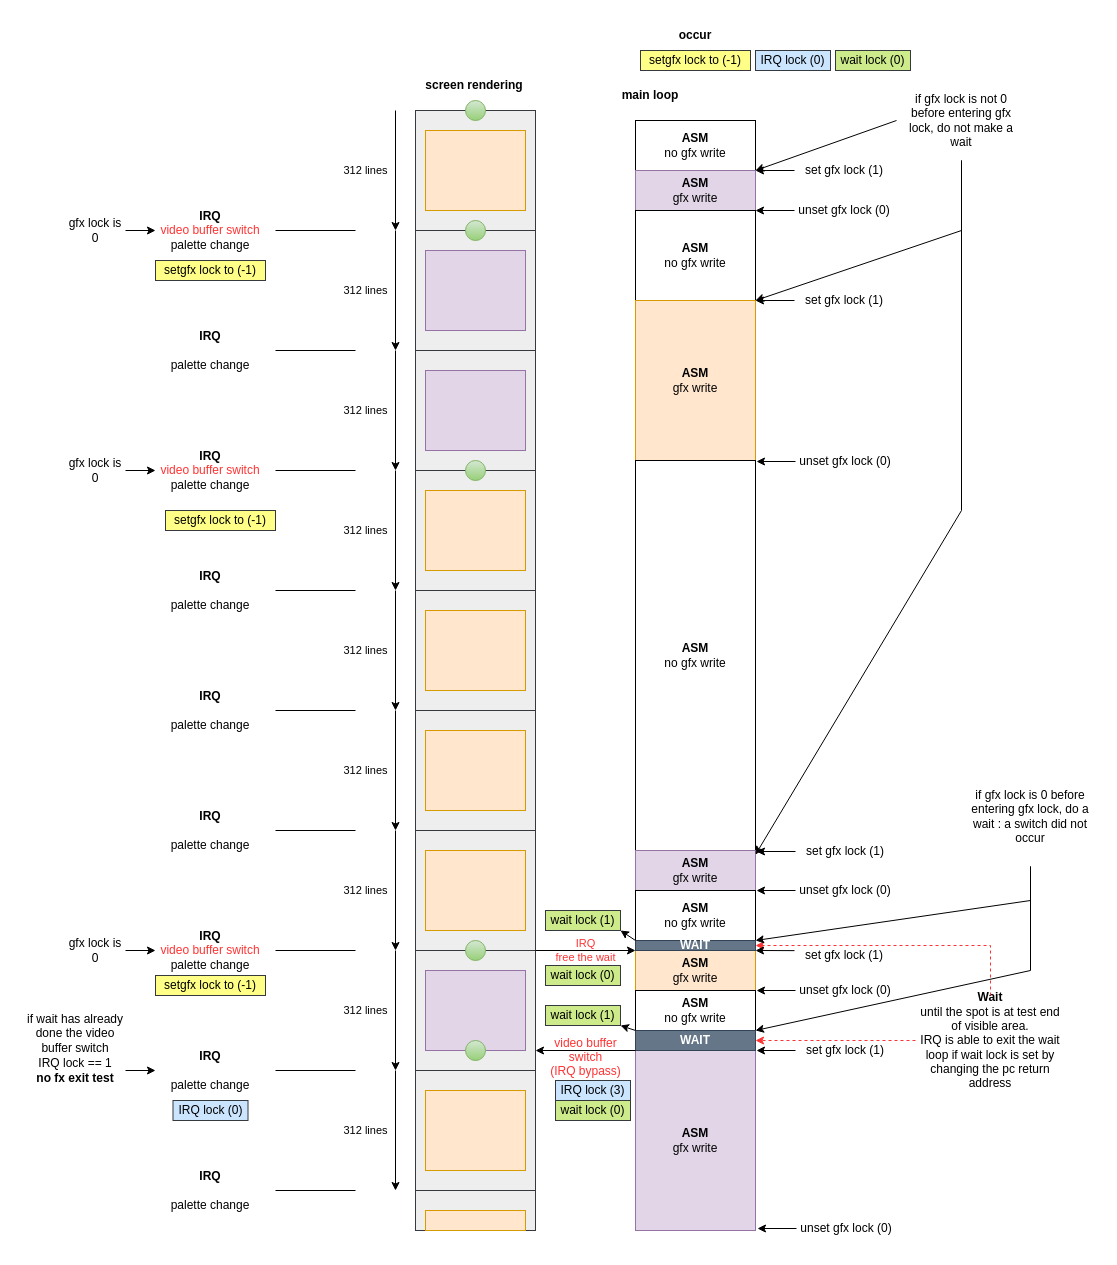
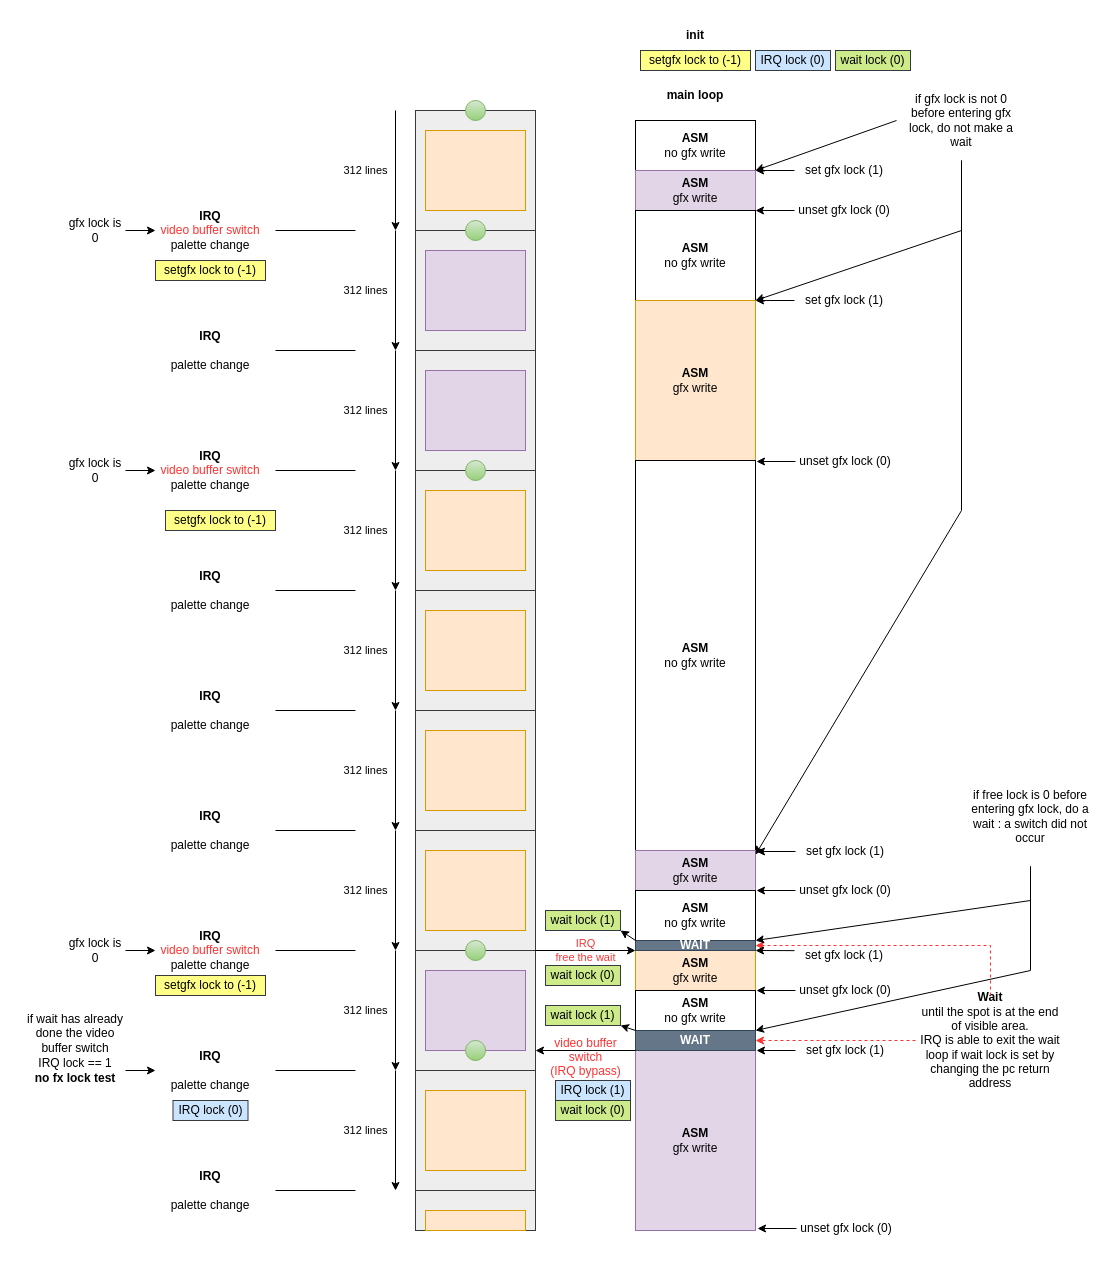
- <mxCell id="70" value="occur" style="text;html=1;strokeColor=none;fillColor=none;align=center;verticalAlign=middle;whiteSpace=wrap;rounded=0;fontColor=#000000;fontStyle=1" vertex="1" parent="1"><mxGeometry x="650" y="20" width="90" height="30" as="geometry" /></mxCell>
+ <mxCell id="70" value="init" style="text;html=1;strokeColor=none;fillColor=none;align=center;verticalAlign=middle;whiteSpace=wrap;rounded=0;fontColor=#000000;fontStyle=1" vertex="1" parent="1"><mxGeometry x="650" y="20" width="90" height="30" as="geometry" /></mxCell>
- <mxCell id="60" value="screen rendering" style="text;html=1;strokeColor=none;fillColor=none;align=center;verticalAlign=middle;whiteSpace=wrap;rounded=0;fontStyle=1" vertex="1" parent="1"><mxGeometry x="419" width="110" height="30" as="geometry" y="70" /></mxCell>
- <mxCell id="18" value="main loop" style="text;html=1;strokeColor=none;fillColor=none;align=center;verticalAlign=middle;whiteSpace=wrap;rounded=0;fontStyle=1" vertex="1" parent="1"><mxGeometry x="595" y="80" width="110" height="30" as="geometry" /></mxCell>
+ <mxCell id="18" value="main loop" style="text;html=1;strokeColor=none;fillColor=none;align=center;verticalAlign=middle;whiteSpace=wrap;rounded=0;fontStyle=1" vertex="1" parent="1"><mxGeometry x="640" y="80" width="110" height="30" as="geometry" /></mxCell>
- <mxCell id="118" value="if gfx lock is 0 before entering gfx lock, do a wait : a switch did not occur" style="text;html=1;strokeColor=none;fillColor=none;align=center;verticalAlign=middle;whiteSpace=wrap;rounded=0;fontColor=#000000;" vertex="1" parent="1"><mxGeometry x="965" y="766" width="130" height="100" as="geometry" /></mxCell>
+ <mxCell id="118" value="if free lock is 0 before entering gfx lock, do a wait : a switch did not occur" style="text;html=1;strokeColor=none;fillColor=none;align=center;verticalAlign=middle;whiteSpace=wrap;rounded=0;fontColor=#000000;" vertex="1" parent="1"><mxGeometry x="965" y="766" width="130" height="100" as="geometry" /></mxCell>
- <mxCell id="63" value="&lt;b&gt;Wait&lt;/b&gt;&lt;br&gt;until the spot is at test end of visible area.&lt;br&gt;IRQ is able to exit the wait loop if wait lock is set by changing the pc return address" style="text;html=1;strokeColor=none;fillColor=none;align=center;verticalAlign=middle;whiteSpace=wrap;rounded=0;fontColor=#000000;" vertex="1" parent="1"><mxGeometry x="915" y="995" width="150" height="90" as="geometry" /></mxCell>
+ <mxCell id="63" value="&lt;b&gt;Wait&lt;/b&gt;&lt;br&gt;until the spot is at the end of visible area.&lt;br&gt;IRQ is able to exit the wait loop if wait lock is set by changing the pc return address" style="text;html=1;strokeColor=none;fillColor=none;align=center;verticalAlign=middle;whiteSpace=wrap;rounded=0;fontColor=#000000;" vertex="1" parent="1"><mxGeometry x="915" y="995" width="150" height="90" as="geometry" /></mxCell>
- <mxCell id="106" value="IRQ lock == 1&lt;br&gt;&lt;b&gt;no fx exit test&lt;/b&gt;" style="text;html=1;strokeColor=none;fillColor=none;align=center;verticalAlign=middle;whiteSpace=wrap;rounded=0;fontColor=#000000;" vertex="1" parent="1"><mxGeometry x="25" y="1055" width="100" height="30" as="geometry" /></mxCell>
+ <mxCell id="106" value="IRQ lock == 1&lt;br&gt;&lt;b&gt;no fx lock test&lt;/b&gt;" style="text;html=1;strokeColor=none;fillColor=none;align=center;verticalAlign=middle;whiteSpace=wrap;rounded=0;fontColor=#000000;" vertex="1" parent="1"><mxGeometry x="25" y="1055" width="100" height="30" as="geometry" /></mxCell>
- <mxCell id="103" value="IRQ lock (3)" style="text;html=1;strokeColor=#36393d;fillColor=#cce5ff;align=center;verticalAlign=middle;whiteSpace=wrap;rounded=0;" vertex="1" parent="1"><mxGeometry x="555" y="1080" width="75" height="20" as="geometry" /></mxCell>
+ <mxCell id="103" value="IRQ lock (1)" style="text;html=1;strokeColor=#36393d;fillColor=#cce5ff;align=center;verticalAlign=middle;whiteSpace=wrap;rounded=0;" vertex="1" parent="1"><mxGeometry x="555" y="1080" width="75" height="20" as="geometry" /></mxCell>
